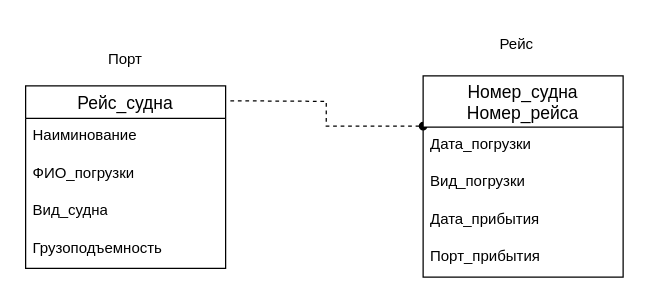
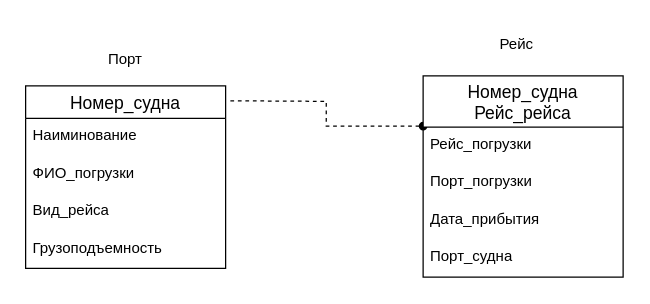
- <mxCell id="3" value="Номер_судна&#10;Номер_рейса" style="swimlane;fontStyle=0;childLayout=stackLayout;horizontal=1;startSize=41;horizontalStack=0;resizeParent=1;resizeParentMax=0;resizeLast=0;collapsible=1;marginBottom=0;align=center;fontSize=14;" vertex="1" parent="1"><mxGeometry x="338" y="60" width="160" height="161" as="geometry" /></mxCell>
+ <mxCell id="3" value="Номер_судна&#10;Рейс_рейса" style="swimlane;fontStyle=0;childLayout=stackLayout;horizontal=1;startSize=41;horizontalStack=0;resizeParent=1;resizeParentMax=0;resizeLast=0;collapsible=1;marginBottom=0;align=center;fontSize=14;" vertex="1" parent="1"><mxGeometry x="338" y="60" width="160" height="161" as="geometry" /></mxCell>
- <mxCell id="9" value="Рейс_судна" style="swimlane;fontStyle=0;childLayout=stackLayout;horizontal=1;startSize=26;horizontalStack=0;resizeParent=1;resizeParentMax=0;resizeLast=0;collapsible=1;marginBottom=0;align=center;fontSize=14;" vertex="1" parent="8"><mxGeometry y="36" width="160" height="146" as="geometry" /></mxCell>
+ <mxCell id="9" value="Номер_судна" style="swimlane;fontStyle=0;childLayout=stackLayout;horizontal=1;startSize=26;horizontalStack=0;resizeParent=1;resizeParentMax=0;resizeLast=0;collapsible=1;marginBottom=0;align=center;fontSize=14;" vertex="1" parent="8"><mxGeometry y="36" width="160" height="146" as="geometry" /></mxCell>
- <mxCell id="4" value="Дата_погрузки" style="text;strokeColor=none;fillColor=none;spacingLeft=4;spacingRight=4;overflow=hidden;rotatable=0;points=[[0,0.5],[1,0.5]];portConstraint=eastwest;fontSize=12;whiteSpace=wrap;html=1;" vertex="1" parent="3"><mxGeometry y="41" width="160" height="30" as="geometry" /></mxCell>
+ <mxCell id="4" value="Рейс_погрузки" style="text;strokeColor=none;fillColor=none;spacingLeft=4;spacingRight=4;overflow=hidden;rotatable=0;points=[[0,0.5],[1,0.5]];portConstraint=eastwest;fontSize=12;whiteSpace=wrap;html=1;" vertex="1" parent="3"><mxGeometry y="41" width="160" height="30" as="geometry" /></mxCell>
- <mxCell id="5" value="Вид_погрузки" style="text;strokeColor=none;fillColor=none;spacingLeft=4;spacingRight=4;overflow=hidden;rotatable=0;points=[[0,0.5],[1,0.5]];portConstraint=eastwest;fontSize=12;whiteSpace=wrap;html=1;" vertex="1" parent="3"><mxGeometry y="71" width="160" height="30" as="geometry" /></mxCell>
+ <mxCell id="5" value="Порт_погрузки" style="text;strokeColor=none;fillColor=none;spacingLeft=4;spacingRight=4;overflow=hidden;rotatable=0;points=[[0,0.5],[1,0.5]];portConstraint=eastwest;fontSize=12;whiteSpace=wrap;html=1;" vertex="1" parent="3"><mxGeometry y="71" width="160" height="30" as="geometry" /></mxCell>
- <mxCell id="12" value="Вид_судна" style="text;strokeColor=none;fillColor=none;spacingLeft=4;spacingRight=4;overflow=hidden;rotatable=0;points=[[0,0.5],[1,0.5]];portConstraint=eastwest;fontSize=12;whiteSpace=wrap;html=1;" vertex="1" parent="9"><mxGeometry y="86" width="160" height="30" as="geometry" /></mxCell>
+ <mxCell id="12" value="Вид_рейса" style="text;strokeColor=none;fillColor=none;spacingLeft=4;spacingRight=4;overflow=hidden;rotatable=0;points=[[0,0.5],[1,0.5]];portConstraint=eastwest;fontSize=12;whiteSpace=wrap;html=1;" vertex="1" parent="9"><mxGeometry y="86" width="160" height="30" as="geometry" /></mxCell>
- <mxCell id="7" value="Порт_прибытия" style="text;strokeColor=none;fillColor=none;spacingLeft=4;spacingRight=4;overflow=hidden;rotatable=0;points=[[0,0.5],[1,0.5]];portConstraint=eastwest;fontSize=12;whiteSpace=wrap;html=1;" vertex="1" parent="3"><mxGeometry y="131" width="160" height="30" as="geometry" /></mxCell>
+ <mxCell id="7" value="Порт_судна" style="text;strokeColor=none;fillColor=none;spacingLeft=4;spacingRight=4;overflow=hidden;rotatable=0;points=[[0,0.5],[1,0.5]];portConstraint=eastwest;fontSize=12;whiteSpace=wrap;html=1;" vertex="1" parent="3"><mxGeometry y="131" width="160" height="30" as="geometry" /></mxCell>
